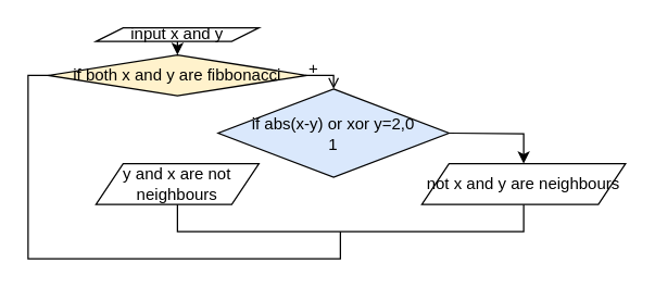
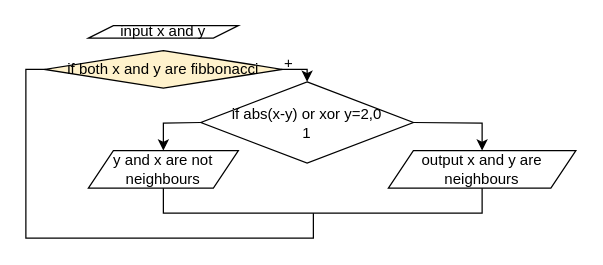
- <mxCell id="3" value="" style="endArrow=classic;html=1;rounded=0;exitX=0.5;exitY=1;exitDx=0;exitDy=0;entryX=0.5;entryY=0;entryDx=0;entryDy=0;" edge="1" parent="1" source="2" target="4"><mxGeometry width="50" height="50" relative="1" as="geometry"><mxPoint x="-110" y="280" as="sourcePoint" /><mxPoint x="-60" y="230" as="targetPoint" /></mxGeometry></mxCell>
- <mxCell id="5" value="" style="endArrow=open;html=1;rounded=0;exitX=1;exitY=0.5;exitDx=0;exitDy=0;entryX=0.5;entryY=0;entryDx=0;entryDy=0;" edge="1" parent="1" source="4" target="7"><mxGeometry width="50" height="50" relative="1" as="geometry"><mxPoint x="40" y="190" as="sourcePoint" /><mxPoint x="250" y="70" as="targetPoint" /><Array as="points"><mxPoint x="245" y="55" /></Array></mxGeometry></mxCell>
+ <mxCell id="5" value="" style="endArrow=classic;html=1;rounded=0;exitX=1;exitY=0.5;exitDx=0;exitDy=0;entryX=0.5;entryY=0;entryDx=0;entryDy=0;" edge="1" parent="1" source="4" target="7"><mxGeometry width="50" height="50" relative="1" as="geometry"><mxPoint x="40" y="190" as="sourcePoint" /><mxPoint x="250" y="70" as="targetPoint" /><Array as="points"><mxPoint x="245" y="55" /></Array></mxGeometry></mxCell>
+ <mxCell id="10" value="" style="endArrow=classic;html=1;rounded=0;exitX=0;exitY=0.5;exitDx=0;exitDy=0;entryX=0.5;entryY=0;entryDx=0;entryDy=0;" edge="1" parent="1" source="7" target="11"><mxGeometry width="50" height="50" relative="1" as="geometry"><mxPoint x="-10" y="160" as="sourcePoint" /><mxPoint x="40" y="110" as="targetPoint" /><Array as="points"><mxPoint x="130" y="98" /></Array></mxGeometry></mxCell>
- <mxCell id="7" value="if abs(x-y) or xor y=2,0&lt;br&gt;1" style="rhombus;whiteSpace=wrap;html=1;fillColor=#dae8fc;" vertex="1" parent="1"><mxGeometry x="160" y="65" width="170" height="65" as="geometry" /></mxCell>
+ <mxCell id="7" value="if abs(x-y) or xor y=2,0&lt;br&gt;1" style="rhombus;whiteSpace=wrap;html=1;" vertex="1" parent="1"><mxGeometry x="160" y="65" width="170" height="65" as="geometry" /></mxCell>
- <mxCell id="9" value="not x and y are neighbours" style="shape=parallelogram;perimeter=parallelogramPerimeter;whiteSpace=wrap;html=1;fixedSize=1;" vertex="1" parent="1"><mxGeometry x="310" y="120" width="150" height="30" as="geometry" /></mxCell>
+ <mxCell id="9" value="output x and y are neighbours" style="shape=parallelogram;perimeter=parallelogramPerimeter;whiteSpace=wrap;html=1;fixedSize=1;" vertex="1" parent="1"><mxGeometry x="310" y="120" width="150" height="30" as="geometry" /></mxCell>
